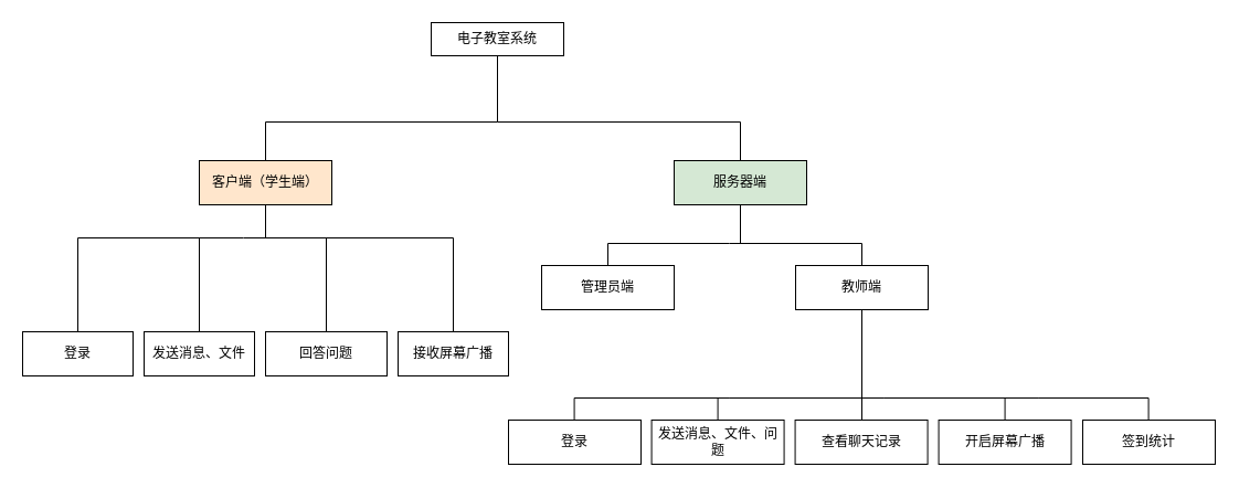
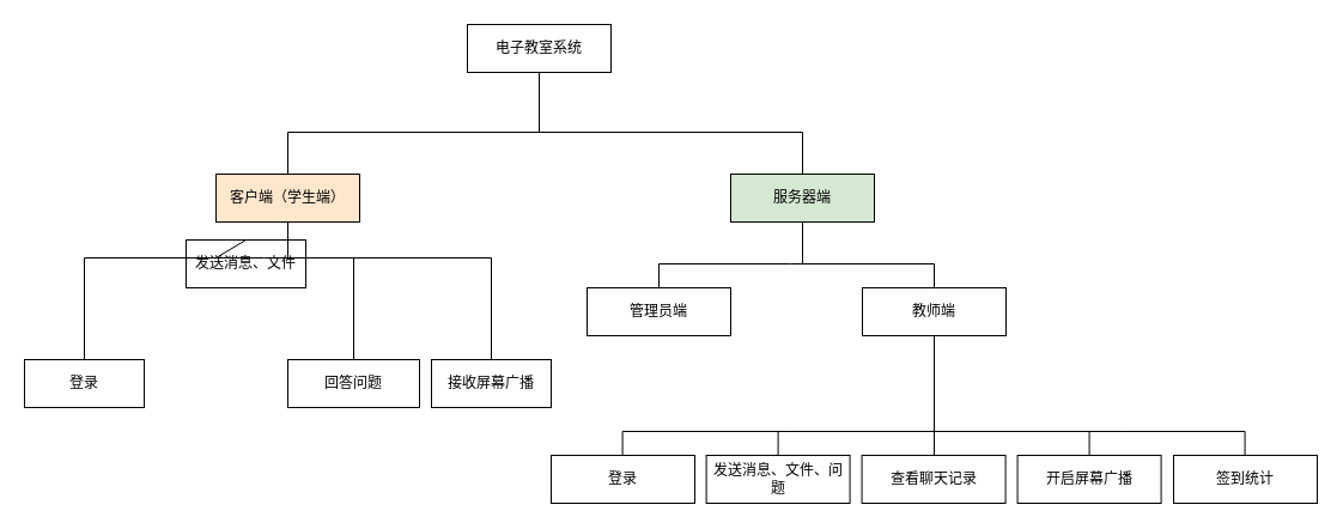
- <mxCell id="37" value="电子教室系统" style="rounded=0;whiteSpace=wrap;html=1;" vertex="1" parent="1"><mxGeometry x="390" y="20" width="120" height="30" as="geometry" /></mxCell>
+ <mxCell id="37" value="电子教室系统" style="rounded=0;whiteSpace=wrap;html=1;" vertex="1" parent="1"><mxGeometry y="20" width="120" height="40" as="geometry" x="390" /></mxCell>
- <mxCell id="4" value="发送消息、文件" style="rounded=0;whiteSpace=wrap;html=1;direction=west;" vertex="1" parent="1"><mxGeometry x="130" y="300" width="100" height="40" as="geometry" /></mxCell>
+ <mxCell id="4" value="发送消息、文件" style="rounded=0;whiteSpace=wrap;html=1;direction=west;" vertex="1" parent="1"><mxGeometry x="155" y="200" width="100" height="40" as="geometry" /></mxCell>
